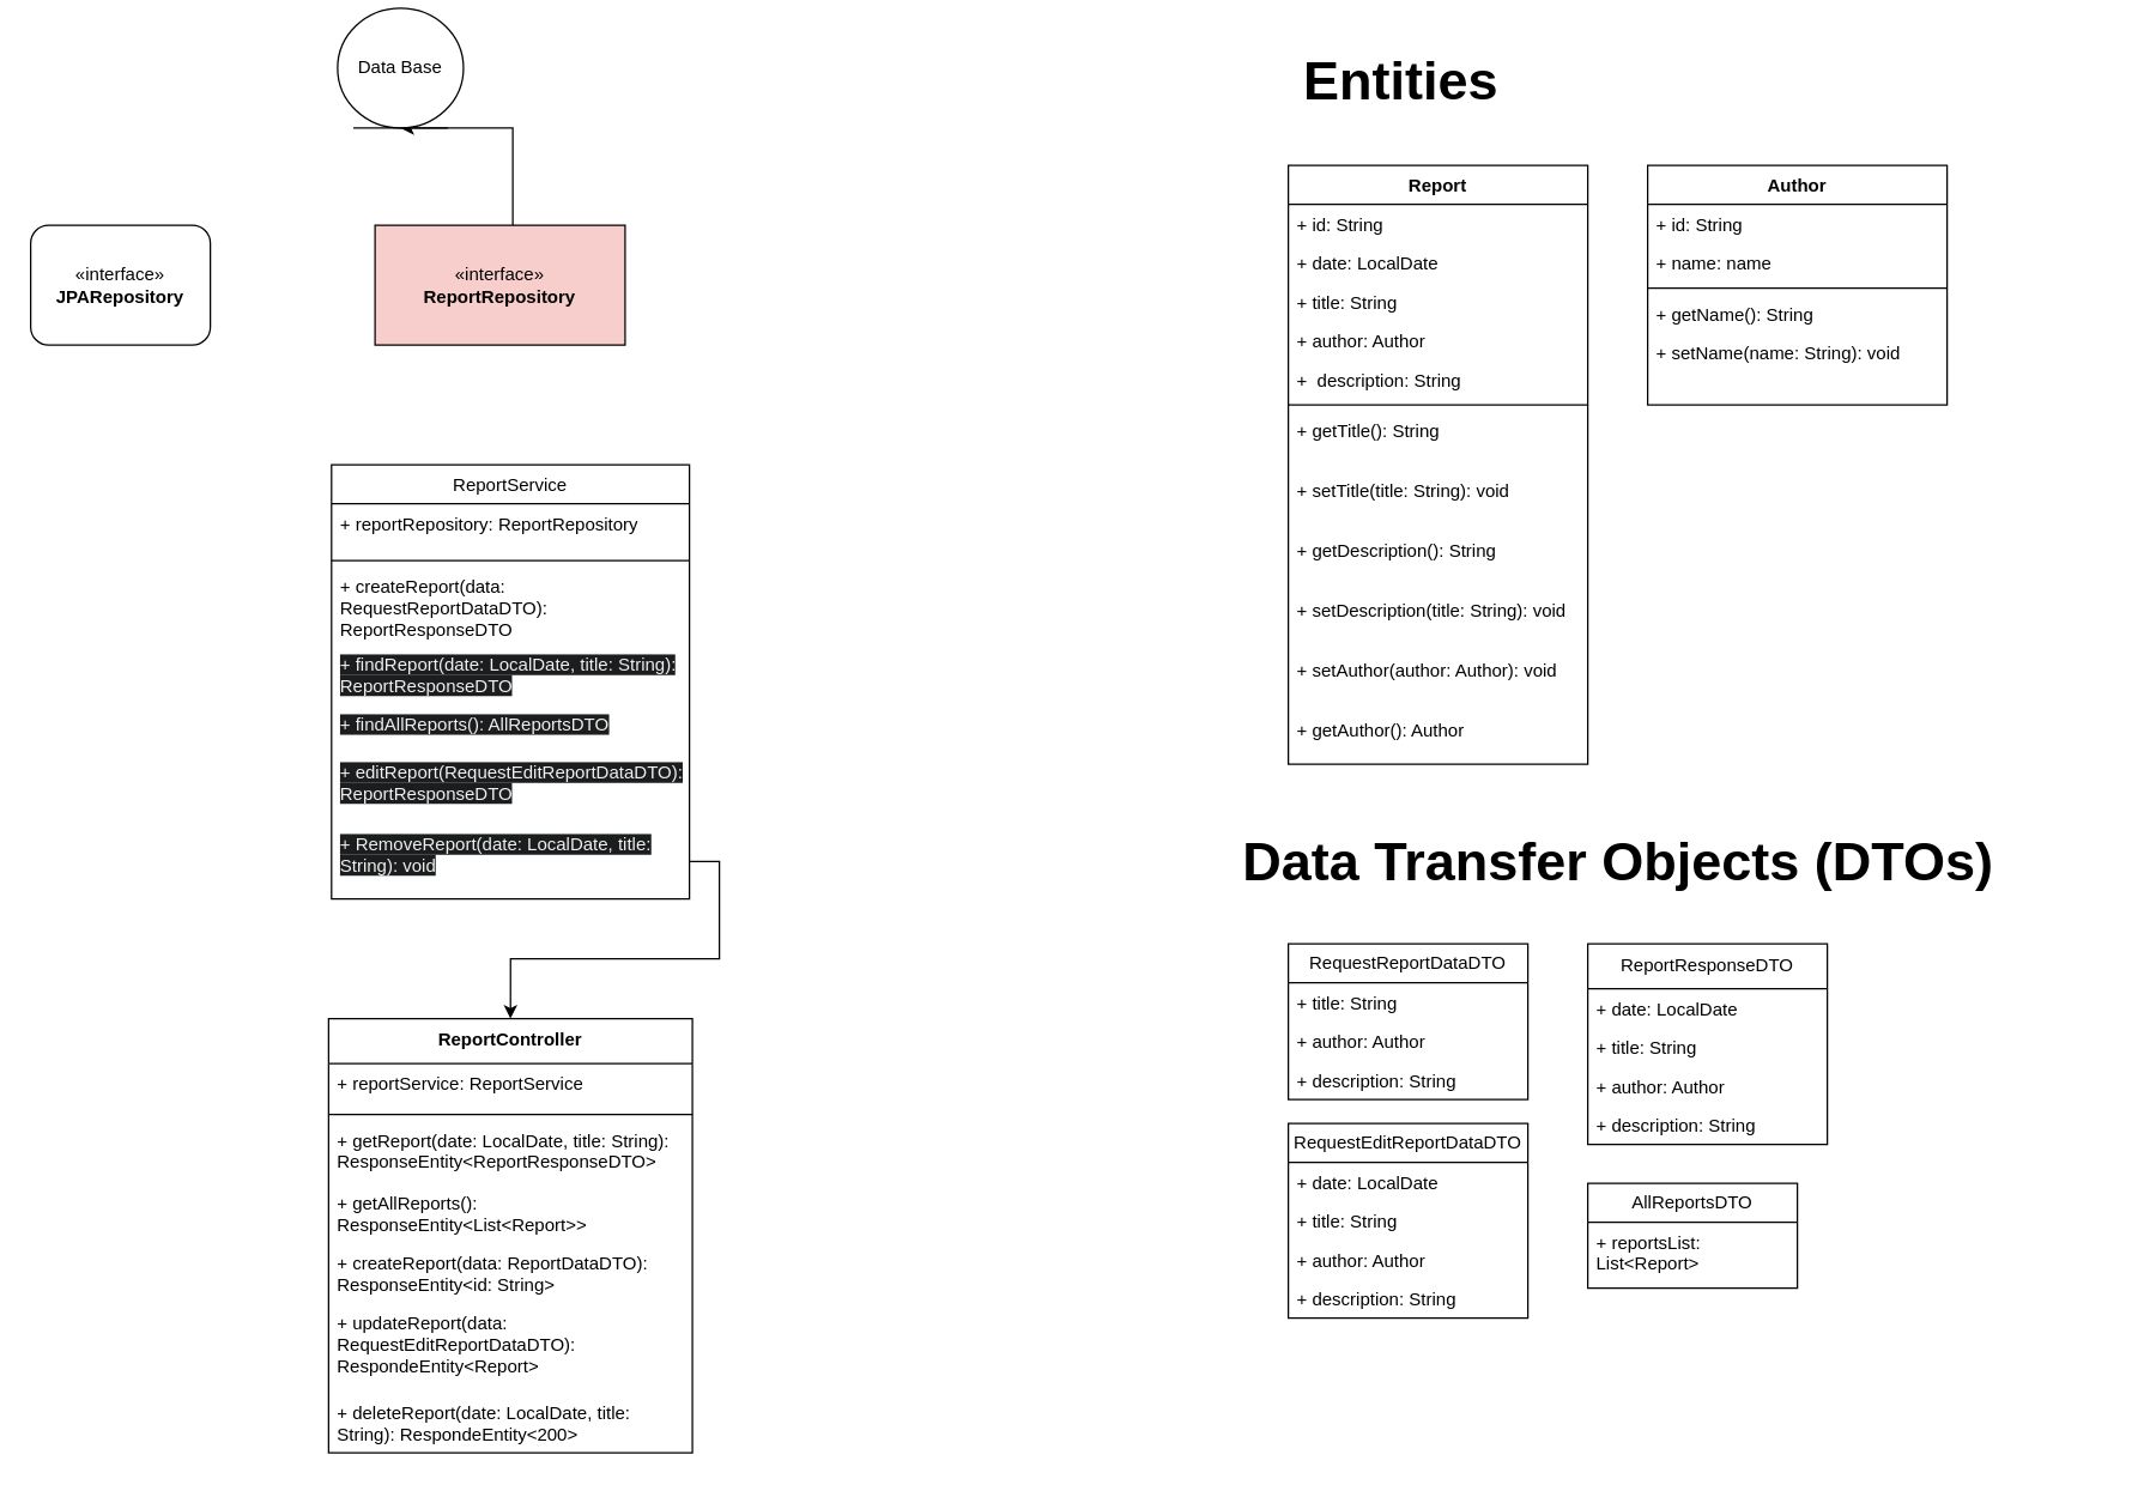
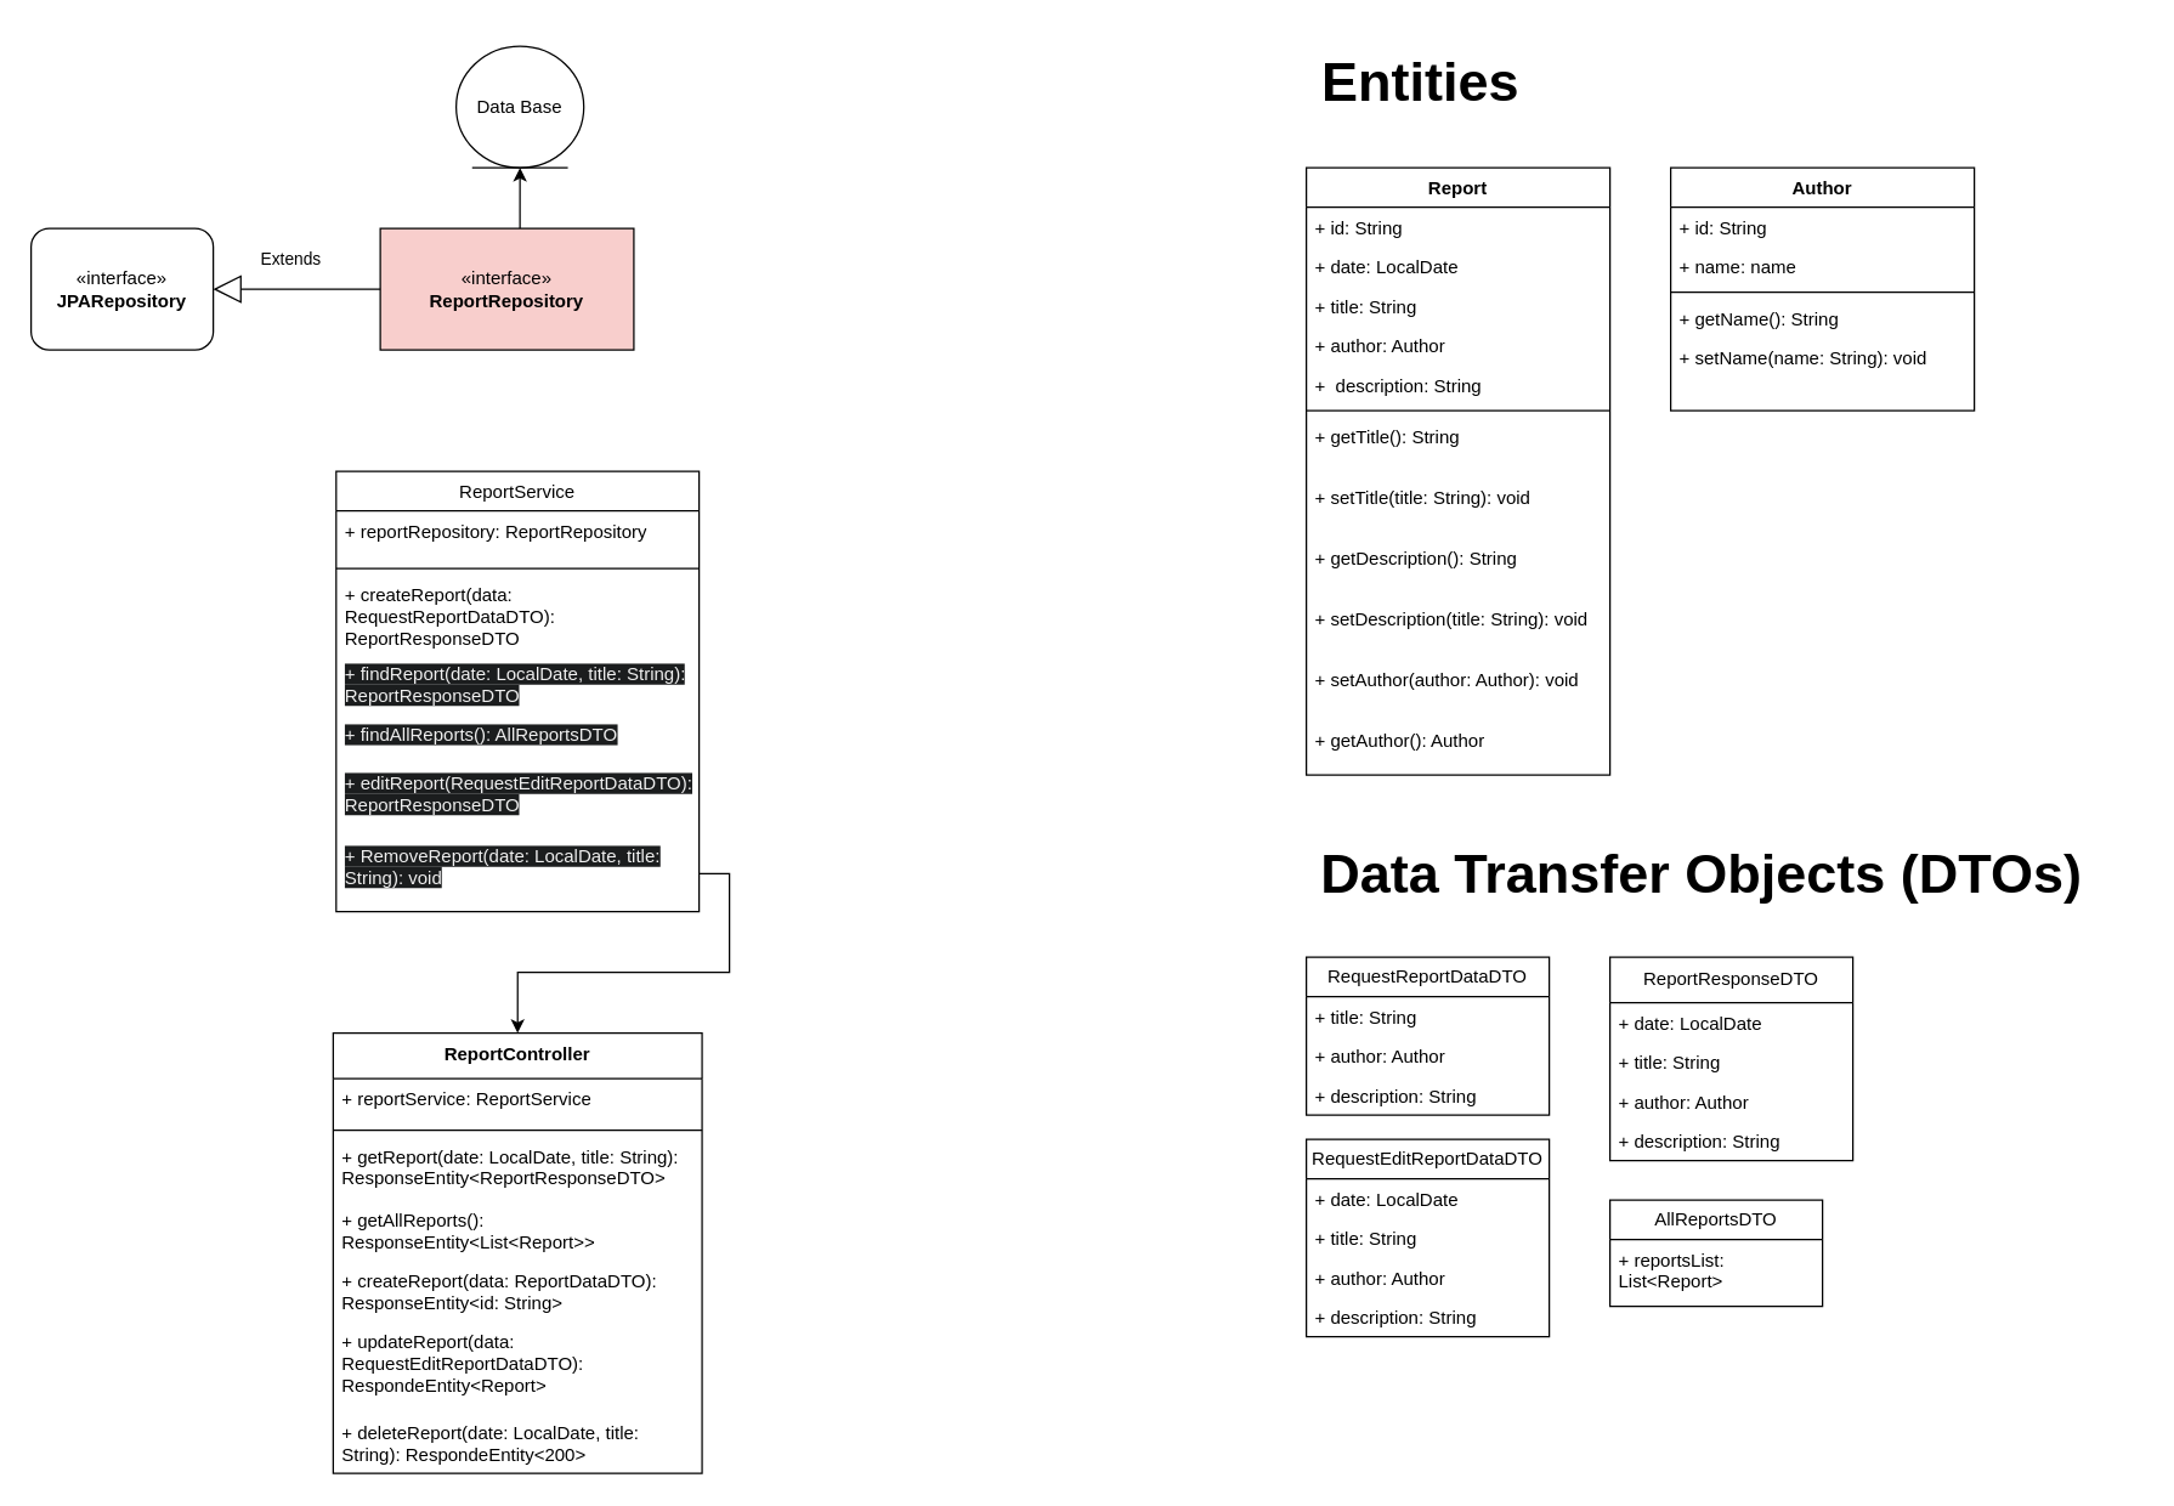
- <mxCell id="17" value="Data Base" style="ellipse;shape=umlEntity;whiteSpace=wrap;html=1;" vertex="1" parent="1"><mxGeometry x="225" y="5" width="84.06" height="80" as="geometry" /></mxCell>
+ <mxCell id="17" value="Data Base" style="ellipse;shape=umlEntity;whiteSpace=wrap;html=1;" vertex="1" parent="1"><mxGeometry x="300" y="30" width="84.06" height="80" as="geometry" /></mxCell>
+ <mxCell id="18" value="Extends" style="endArrow=block;endSize=16;endFill=0;html=1;rounded=0;entryX=1;entryY=0.5;entryDx=0;entryDy=0;" edge="1" parent="1" source="16" target="19"><mxGeometry x="0.077" y="-20" width="160" relative="1" as="geometry"><mxPoint x="450" y="600" as="sourcePoint" /><mxPoint x="130" y="190" as="targetPoint" /><Array as="points" /><mxPoint as="offset" /></mxGeometry></mxCell>
- <mxCell id="59" value="&lt;span style=&quot;font-size: 36px;&quot;&gt;Data Transfer Objects (DTOs)&lt;/span&gt;" style="text;align=center;fontStyle=1;verticalAlign=middle;spacingLeft=3;spacingRight=3;strokeColor=none;rotatable=0;points=[[0,0.5],[1,0.5]];portConstraint=eastwest;html=1;" vertex="1" parent="1"><mxGeometry x="790" y="550" width="580" height="50" as="geometry" /></mxCell>
+ <mxCell id="59" value="&lt;span style=&quot;font-size: 36px;&quot;&gt;Data Transfer Objects (DTOs)&lt;/span&gt;" style="text;align=center;fontStyle=1;verticalAlign=middle;spacingLeft=3;spacingRight=3;strokeColor=none;rotatable=0;points=[[0,0.5],[1,0.5]];portConstraint=eastwest;html=1;" vertex="1" parent="1"><mxGeometry x="830" y="550" width="580" height="50" as="geometry" /></mxCell>
